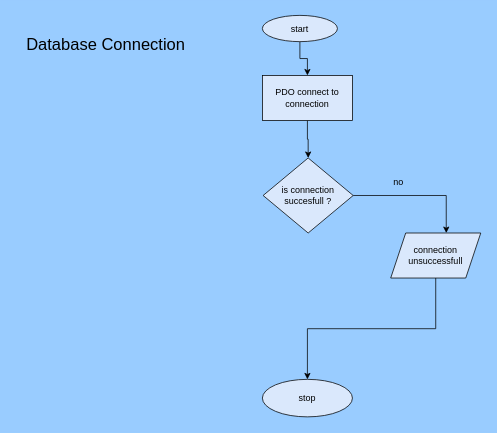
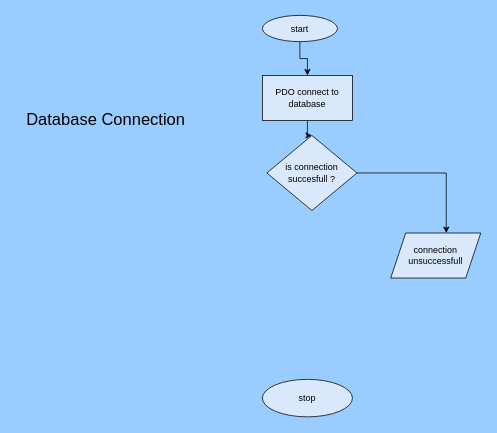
- <mxCell id="4" value="&lt;font style=&quot;font-size: 22px;&quot;&gt;Database Connection&lt;/font&gt;" style="text;html=1;align=center;verticalAlign=middle;resizable=0;points=[];autosize=1;strokeColor=none;fillColor=none;" parent="1" vertex="1"><mxGeometry x="20" y="40" width="240" height="40" as="geometry" /></mxCell>
+ <mxCell id="4" value="&lt;font style=&quot;font-size: 22px;&quot;&gt;Database Connection&lt;/font&gt;" style="text;html=1;align=center;verticalAlign=middle;resizable=0;points=[];autosize=1;strokeColor=none;fillColor=none;" parent="1" vertex="1"><mxGeometry x="20" y="140" width="240" height="40" as="geometry" /></mxCell>
- <mxCell id="6" value="PDO connect to connection " style="rounded=0;whiteSpace=wrap;html=1;fillColor=#dae8fc;strokeColor=#000000;" parent="1" vertex="1"><mxGeometry x="349" y="100" width="120" height="60" as="geometry" /></mxCell>
+ <mxCell id="6" value="PDO connect to database " style="rounded=0;whiteSpace=wrap;html=1;fillColor=#dae8fc;strokeColor=#000000;" parent="1" vertex="1"><mxGeometry x="349" y="100" width="120" height="60" as="geometry" /></mxCell>
- <mxCell id="12" value="no" style="text;html=1;align=center;verticalAlign=middle;resizable=0;points=[];autosize=1;strokeColor=none;fillColor=none;" vertex="1" parent="1"><mxGeometry x="510" y="228" width="40" height="30" as="geometry" /></mxCell>
- <mxCell id="7" value="is connection succesfull ?" style="rhombus;whiteSpace=wrap;html=1;fillColor=#dae8fc;strokeColor=#000000;" parent="1" vertex="1"><mxGeometry x="350" y="210" width="120" height="100" as="geometry" /></mxCell>
+ <mxCell id="7" value="is connection succesfull ?" style="rhombus;whiteSpace=wrap;html=1;fillColor=#dae8fc;strokeColor=#000000;" parent="1" vertex="1"><mxGeometry x="355" y="180" width="120" height="100" as="geometry" /></mxCell>
- <mxCell id="8" style="edgeStyle=orthogonalEdgeStyle;rounded=0;orthogonalLoop=1;jettySize=auto;html=1;exitX=0.5;exitY=1;exitDx=0;exitDy=0;fillColor=#dae8fc;strokeColor=#000000;" parent="1" source="9" target="11" edge="1"><mxGeometry relative="1" as="geometry" /></mxCell>
